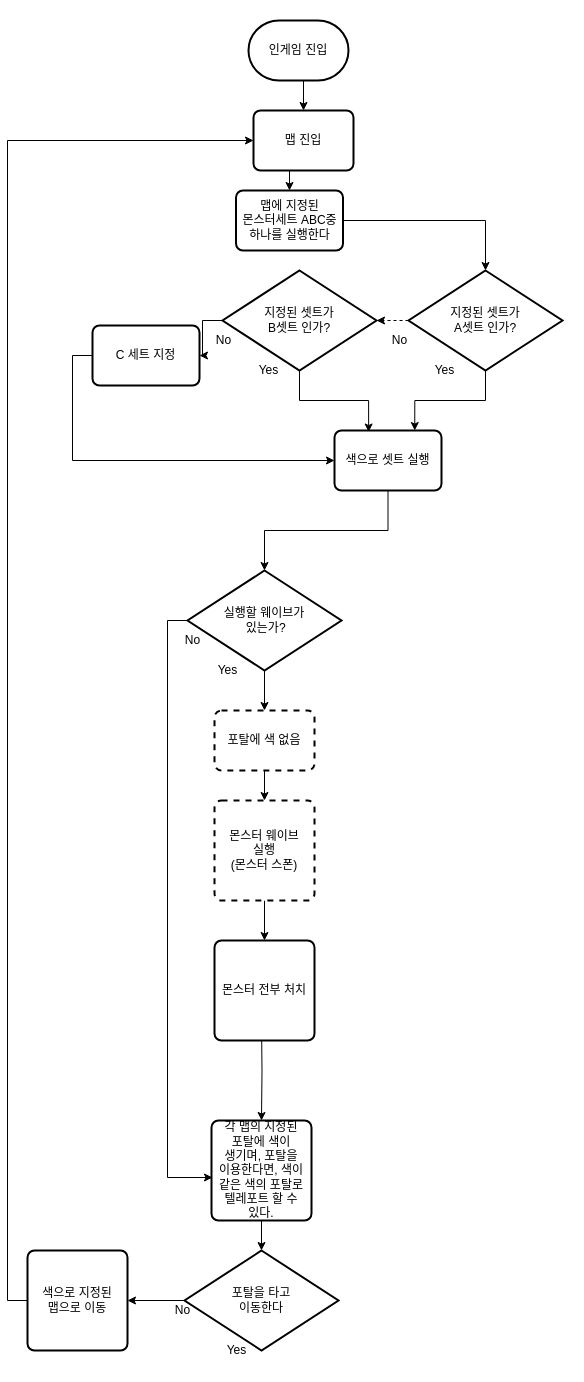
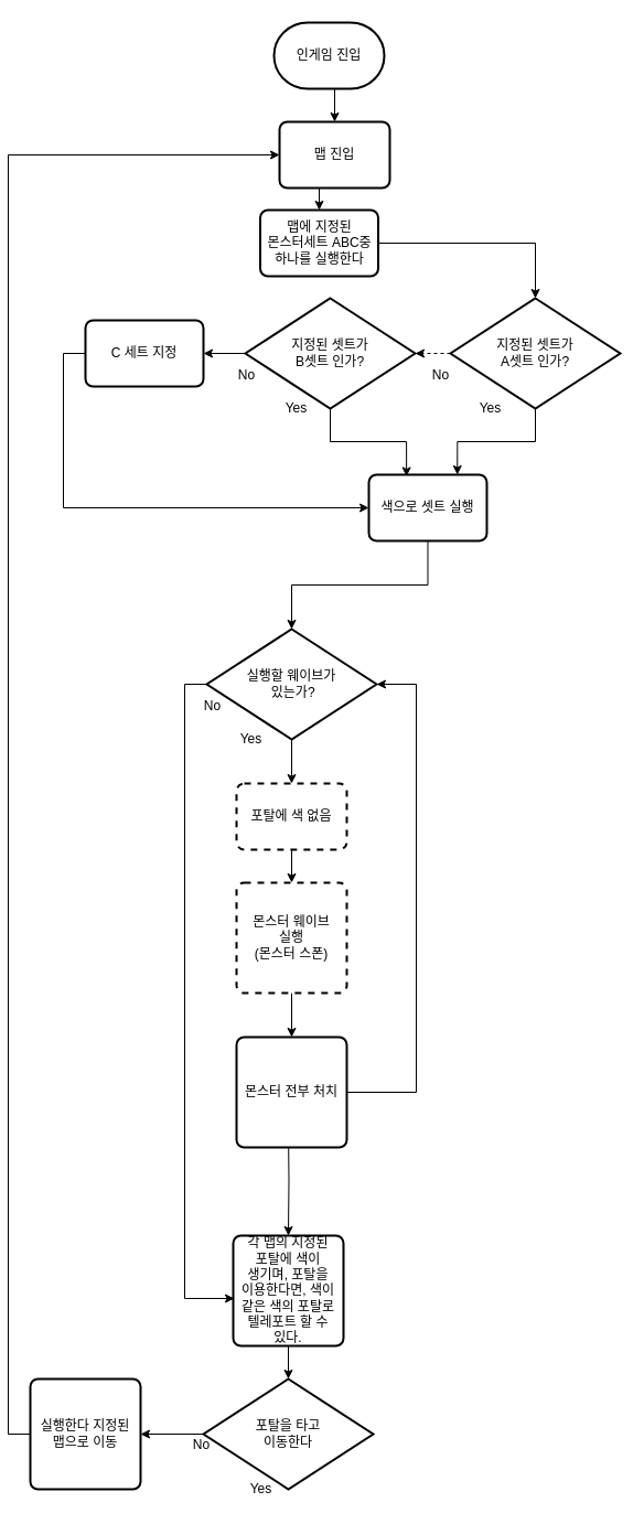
- <mxCell id="35" value="C 세트 지정" style="rounded=1;whiteSpace=wrap;html=1;absoluteArcSize=1;arcSize=14;strokeWidth=2;" vertex="1" parent="1"><mxGeometry x="85" y="325" width="107" height="60" as="geometry" /></mxCell>
+ <mxCell id="35" value="C 세트 지정" style="rounded=1;whiteSpace=wrap;html=1;absoluteArcSize=1;arcSize=14;strokeWidth=2;" vertex="1" parent="1"><mxGeometry x="70" y="290" width="107" height="60" as="geometry" /></mxCell>
+ <mxCell id="7" style="edgeStyle=orthogonalEdgeStyle;rounded=0;orthogonalLoop=1;jettySize=auto;html=1;exitX=0.5;exitY=0;exitDx=0;exitDy=0;entryX=1;entryY=0.5;entryDx=0;entryDy=0;entryPerimeter=0;" edge="1" parent="1" source="8" target="23"><mxGeometry relative="1" as="geometry"><Array as="points"><mxPoint x="370" y="990" /><mxPoint x="370" y="620" /></Array></mxGeometry></mxCell>
- <mxCell id="20" value="색으로 지정된&lt;br&gt;맵으로 이동" style="rounded=1;whiteSpace=wrap;html=1;absoluteArcSize=1;arcSize=14;strokeWidth=2;" vertex="1" parent="1"><mxGeometry x="20" y="1250" width="100" height="100" as="geometry" /></mxCell>
+ <mxCell id="20" value="실행한다 지정된&lt;br&gt;맵으로 이동" style="rounded=1;whiteSpace=wrap;html=1;absoluteArcSize=1;arcSize=14;strokeWidth=2;" vertex="1" parent="1"><mxGeometry x="20" y="1250" width="100" height="100" as="geometry" /></mxCell>
